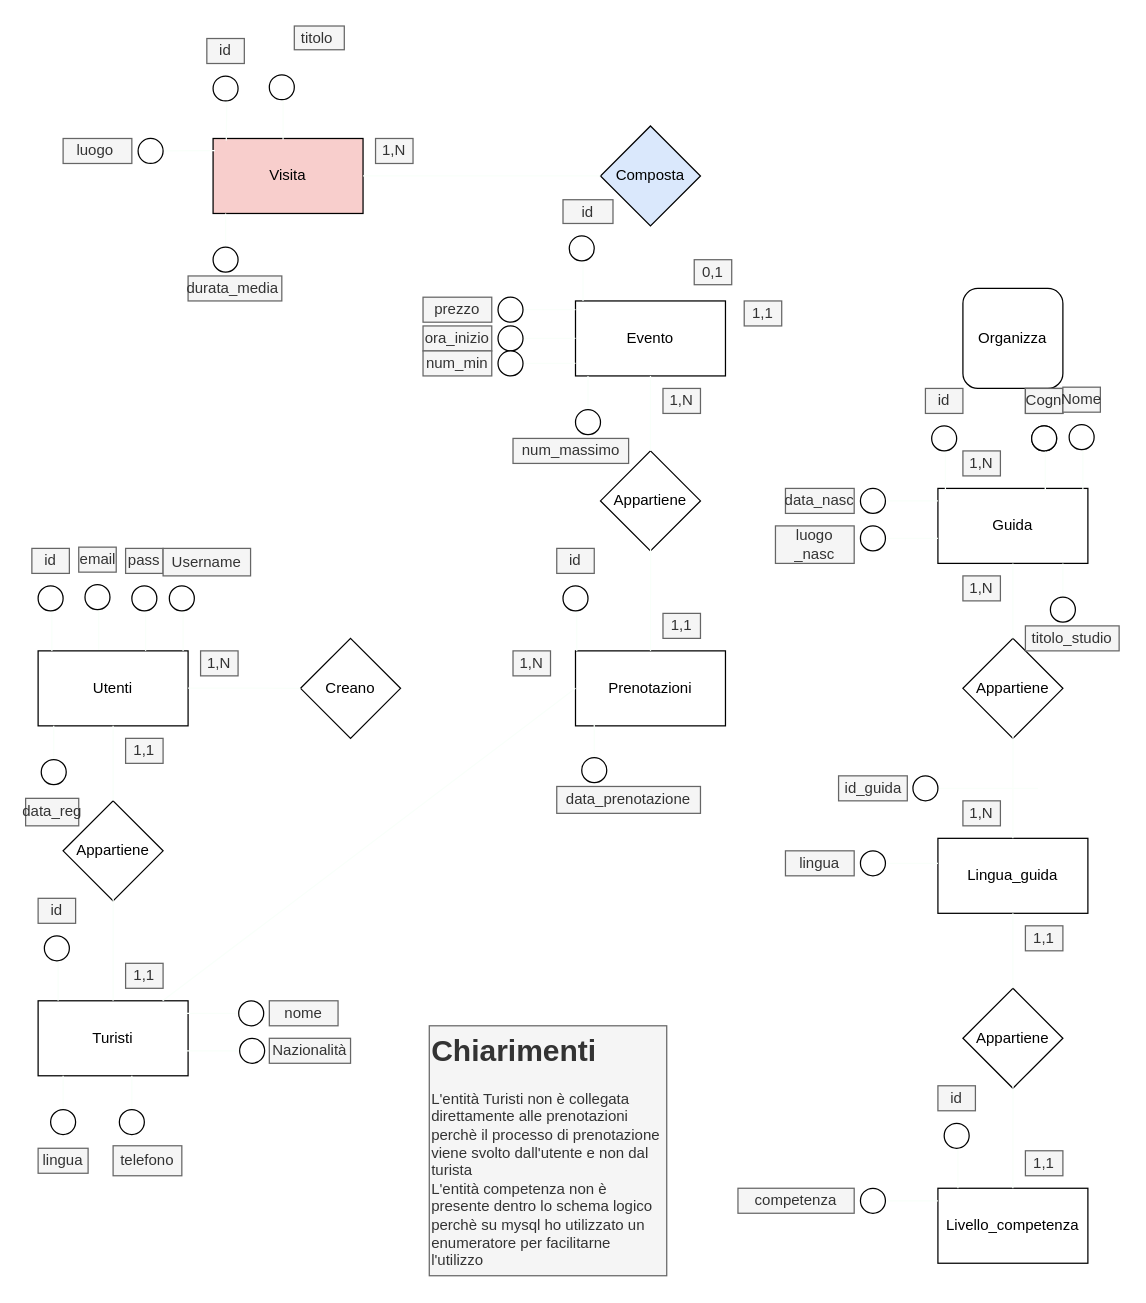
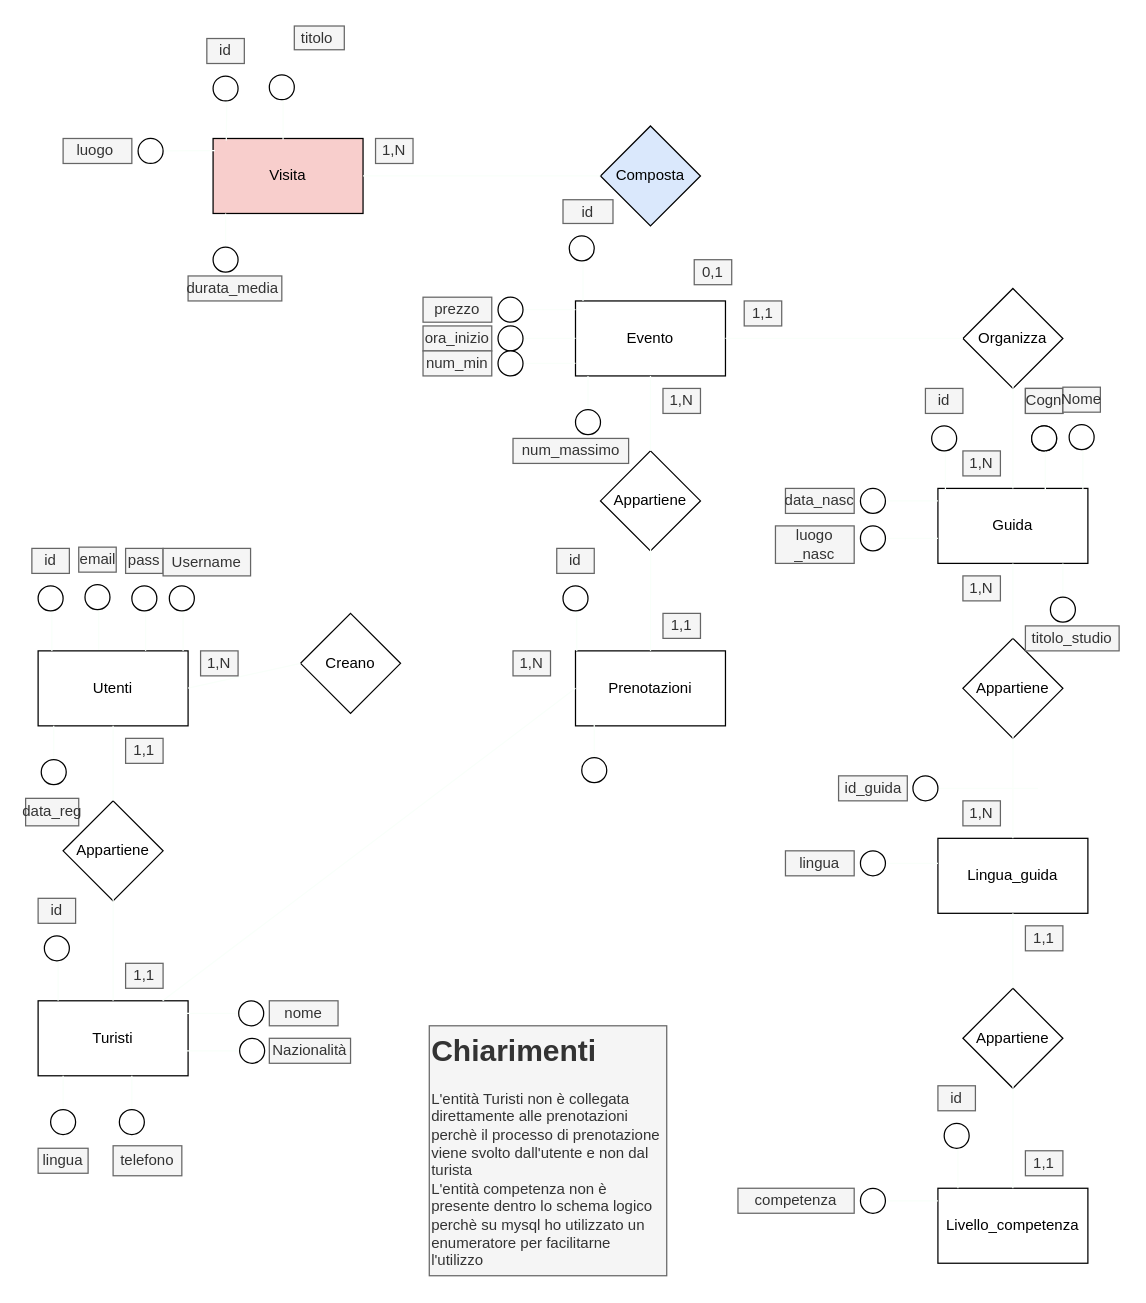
+ <mxCell id="12" value="" style="endArrow=none;html=1;rounded=0;fillColor=#f5f5f5;strokeColor=#F9FFFA;exitX=0;exitY=0.5;exitDx=0;exitDy=0;entryX=1;entryY=0.5;entryDx=0;entryDy=0;" edge="1" parent="1" source="11" target="4"><mxGeometry width="50" height="50" relative="1" as="geometry"><mxPoint x="710" y="210" as="sourcePoint" /><mxPoint x="900" y="210" as="targetPoint" /></mxGeometry></mxCell>
- <mxCell id="11" value="Organizza" style="whiteSpace=wrap;html=1;rounded=1;" vertex="1" parent="1"><mxGeometry x="770" y="230" width="80" height="80" as="geometry" /></mxCell>
+ <mxCell id="11" value="Organizza" style="rhombus;whiteSpace=wrap;html=1;" vertex="1" parent="1"><mxGeometry x="770" y="230" width="80" height="80" as="geometry" /></mxCell>
+ <mxCell id="13" value="" style="endArrow=none;html=1;rounded=0;fillColor=#f5f5f5;strokeColor=#F9FFFA;exitX=0.5;exitY=0;exitDx=0;exitDy=0;entryX=0.501;entryY=0.955;entryDx=0;entryDy=0;entryPerimeter=0;" edge="1" parent="1" source="7" target="11"><mxGeometry width="50" height="50" relative="1" as="geometry"><mxPoint x="809.76" y="357" as="sourcePoint" /><mxPoint x="810" y="310" as="targetPoint" /></mxGeometry></mxCell>
- <mxCell id="20" value="Creano" style="rhombus;whiteSpace=wrap;html=1;" vertex="1" parent="1"><mxGeometry x="240" y="510" width="80" height="80" as="geometry" /></mxCell>
+ <mxCell id="20" value="Creano" style="rhombus;whiteSpace=wrap;html=1;" vertex="1" parent="1"><mxGeometry x="240" y="490" width="80" height="80" as="geometry" /></mxCell>
- <mxCell id="140" value="data_prenotazione" style="text;html=1;align=center;verticalAlign=middle;whiteSpace=wrap;rounded=0;fillColor=#f5f5f5;fontColor=#333333;strokeColor=#666666;" vertex="1" parent="1"><mxGeometry x="445" y="628.5" width="115" height="21.5" as="geometry" /></mxCell>
